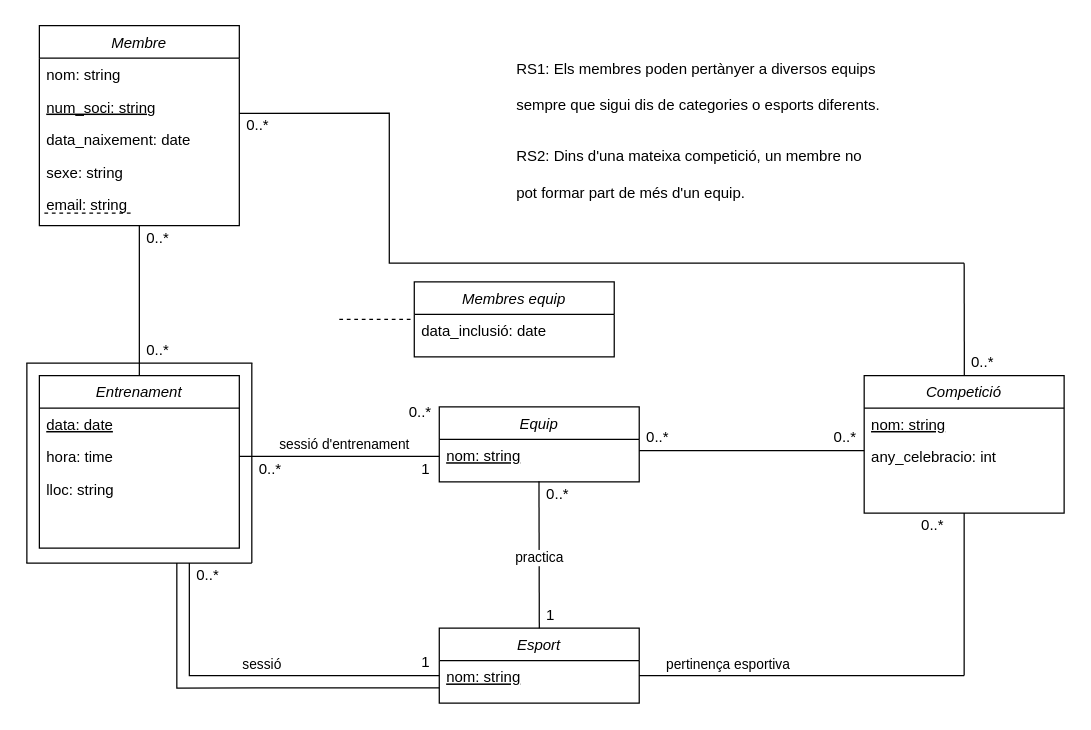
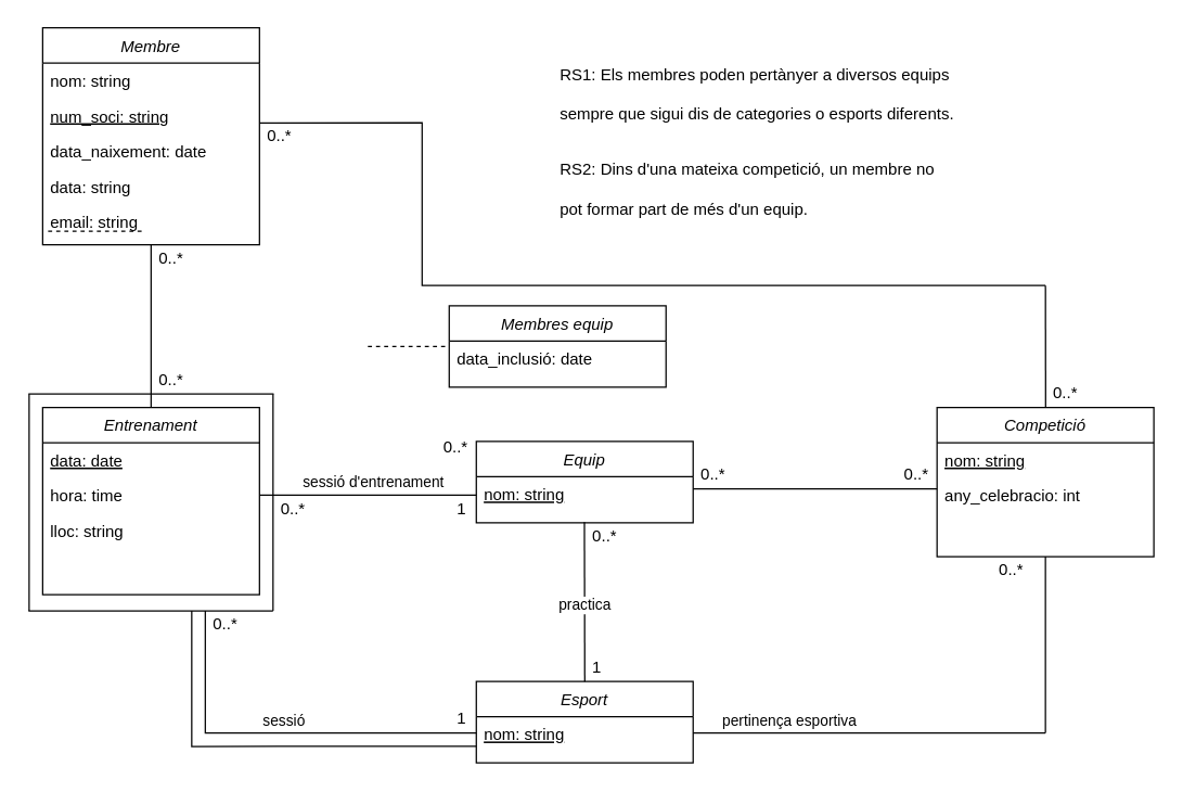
- <mxCell id="6" value="sexe: string" style="text;align=left;verticalAlign=top;spacingLeft=4;spacingRight=4;overflow=hidden;rotatable=0;points=[[0,0.5],[1,0.5]];portConstraint=eastwest;" parent="2" vertex="1"><mxGeometry y="104" width="160" height="26" as="geometry" /></mxCell>
+ <mxCell id="6" value="data: string" style="text;align=left;verticalAlign=top;spacingLeft=4;spacingRight=4;overflow=hidden;rotatable=0;points=[[0,0.5],[1,0.5]];portConstraint=eastwest;" parent="2" vertex="1"><mxGeometry y="104" width="160" height="26" as="geometry" /></mxCell>
